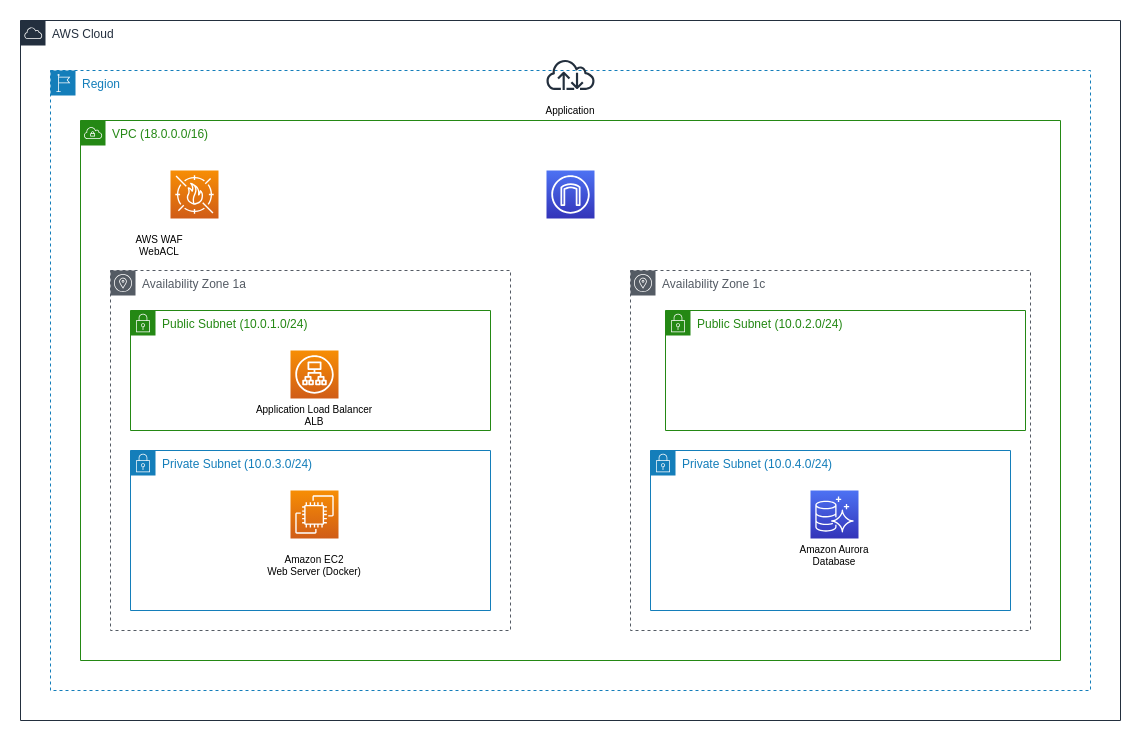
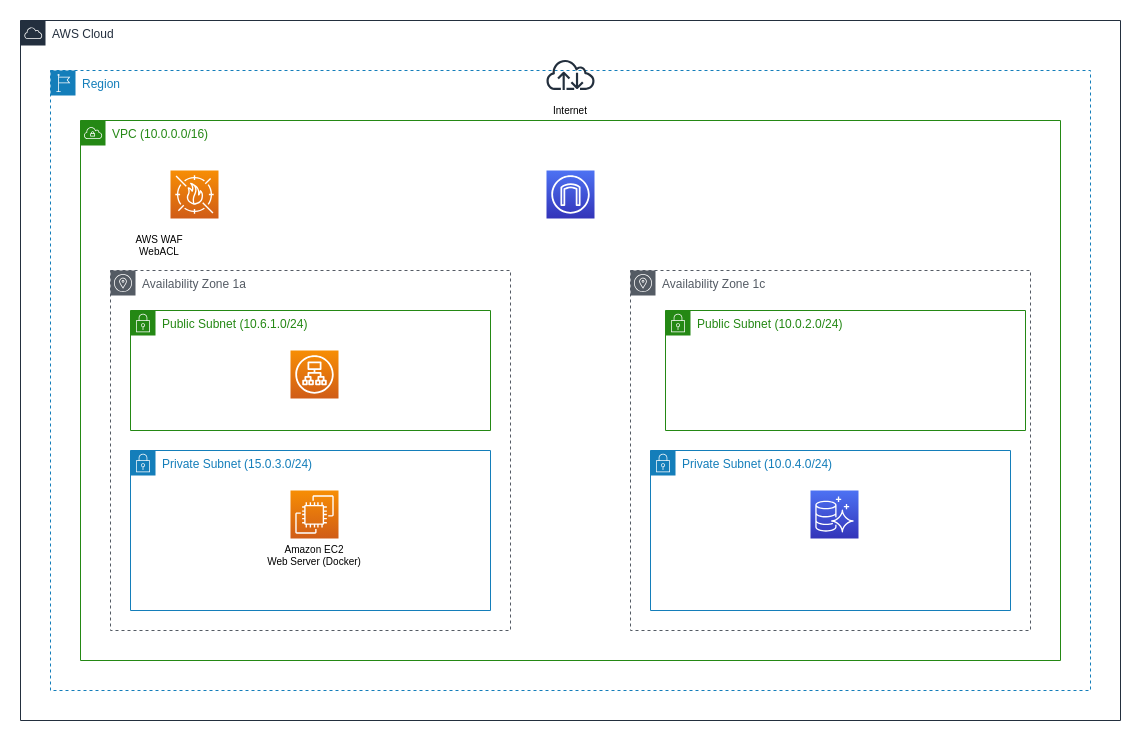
- <mxCell id="21" value="Application" style="text;html=1;strokeColor=none;fillColor=none;align=center;verticalAlign=middle;whiteSpace=wrap;rounded=0;fontSize=10;" vertex="1" parent="1"><mxGeometry x="526" y="100" width="88" height="20" as="geometry" /></mxCell>
+ <mxCell id="21" value="Internet" style="text;html=1;strokeColor=none;fillColor=none;align=center;verticalAlign=middle;whiteSpace=wrap;rounded=0;fontSize=10;" vertex="1" parent="1"><mxGeometry x="526" y="100" width="88" height="20" as="geometry" /></mxCell>
- <mxCell id="4" value="VPC (18.0.0.0/16)" style="sketch=0;outlineConnect=0;gradientColor=none;html=1;whiteSpace=wrap;fontSize=12;fontStyle=0;shape=mxgraph.aws4.group;grIcon=mxgraph.aws4.group_vpc;strokeColor=#248814;fillColor=none;verticalAlign=top;align=left;spacingLeft=30;fontColor=#248814;dashed=0;" vertex="1" parent="1"><mxGeometry x="80" y="120" width="980" height="540" as="geometry" /></mxCell>
+ <mxCell id="4" value="VPC (10.0.0.0/16)" style="sketch=0;outlineConnect=0;gradientColor=none;html=1;whiteSpace=wrap;fontSize=12;fontStyle=0;shape=mxgraph.aws4.group;grIcon=mxgraph.aws4.group_vpc;strokeColor=#248814;fillColor=none;verticalAlign=top;align=left;spacingLeft=30;fontColor=#248814;dashed=0;" vertex="1" parent="1"><mxGeometry x="80" y="120" width="980" height="540" as="geometry" /></mxCell>
- <mxCell id="8" value="Public Subnet (10.0.1.0/24)" style="sketch=0;outlineConnect=0;gradientColor=none;html=1;whiteSpace=wrap;fontSize=12;fontStyle=0;shape=mxgraph.aws4.group;grIcon=mxgraph.aws4.group_security_group;strokeColor=#248814;fillColor=none;verticalAlign=top;align=left;spacingLeft=30;fontColor=#248814;dashed=0;" vertex="1" parent="1"><mxGeometry x="130" y="310" width="360" height="120" as="geometry" /></mxCell>
+ <mxCell id="8" value="Public Subnet (10.6.1.0/24)" style="sketch=0;outlineConnect=0;gradientColor=none;html=1;whiteSpace=wrap;fontSize=12;fontStyle=0;shape=mxgraph.aws4.group;grIcon=mxgraph.aws4.group_security_group;strokeColor=#248814;fillColor=none;verticalAlign=top;align=left;spacingLeft=30;fontColor=#248814;dashed=0;" vertex="1" parent="1"><mxGeometry x="130" y="310" width="360" height="120" as="geometry" /></mxCell>
- <mxCell id="10" value="Application Load Balancer&#10;ALB" style="text;html=1;strokeColor=none;fillColor=none;align=center;verticalAlign=middle;whiteSpace=wrap;rounded=0;fontSize=10;" vertex="1" parent="1"><mxGeometry x="250" y="400" width="128" height="30" as="geometry" /></mxCell>
- <mxCell id="11" value="Private Subnet (10.0.3.0/24)" style="sketch=0;outlineConnect=0;gradientColor=none;html=1;whiteSpace=wrap;fontSize=12;fontStyle=0;shape=mxgraph.aws4.group;grIcon=mxgraph.aws4.group_security_group;strokeColor=#147EBA;fillColor=none;verticalAlign=top;align=left;spacingLeft=30;fontColor=#147EBA;dashed=0;" vertex="1" parent="1"><mxGeometry x="130" y="450" width="360" height="160" as="geometry" /></mxCell>
+ <mxCell id="11" value="Private Subnet (15.0.3.0/24)" style="sketch=0;outlineConnect=0;gradientColor=none;html=1;whiteSpace=wrap;fontSize=12;fontStyle=0;shape=mxgraph.aws4.group;grIcon=mxgraph.aws4.group_security_group;strokeColor=#147EBA;fillColor=none;verticalAlign=top;align=left;spacingLeft=30;fontColor=#147EBA;dashed=0;" vertex="1" parent="1"><mxGeometry x="130" y="450" width="360" height="160" as="geometry" /></mxCell>
- <mxCell id="18" value="Amazon Aurora&#10;Database" style="text;html=1;strokeColor=none;fillColor=none;align=center;verticalAlign=middle;whiteSpace=wrap;rounded=0;fontSize=10;" vertex="1" parent="1"><mxGeometry x="770" y="540" width="128" height="30" as="geometry" /></mxCell>
- <mxCell id="13" value="Amazon EC2&#10;Web Server (Docker)" style="text;html=1;strokeColor=none;fillColor=none;align=center;verticalAlign=middle;whiteSpace=wrap;rounded=0;fontSize=10;" vertex="1" parent="1"><mxGeometry x="250" y="550" width="128" height="30" as="geometry" /></mxCell>
+ <mxCell id="13" value="Amazon EC2&#10;Web Server (Docker)" style="text;html=1;strokeColor=none;fillColor=none;align=center;verticalAlign=middle;whiteSpace=wrap;rounded=0;fontSize=10;" vertex="1" parent="1"><mxGeometry x="250" y="540" width="128" height="30" as="geometry" /></mxCell>
